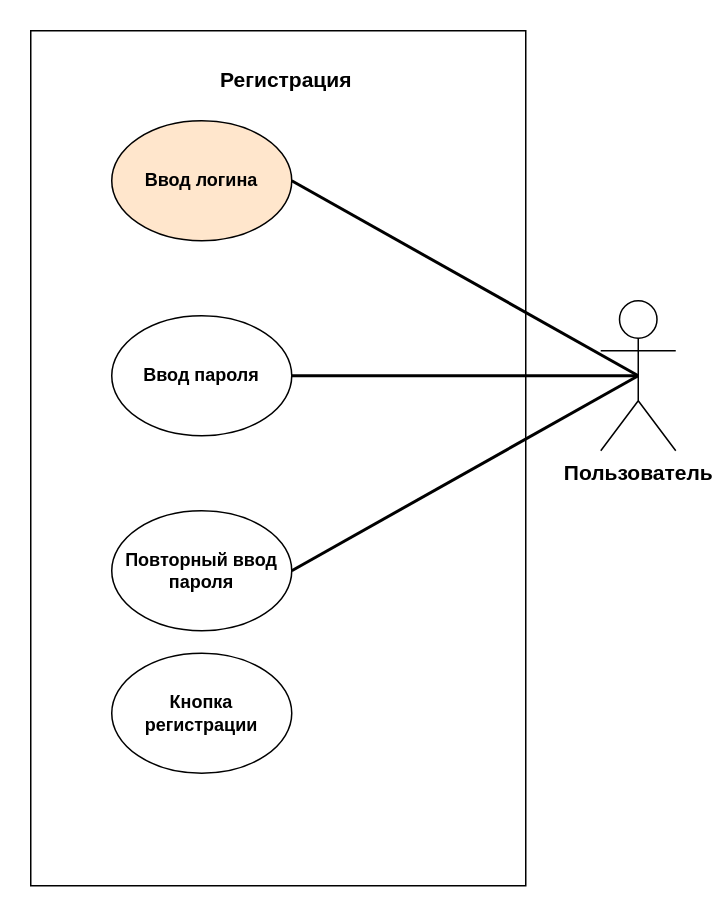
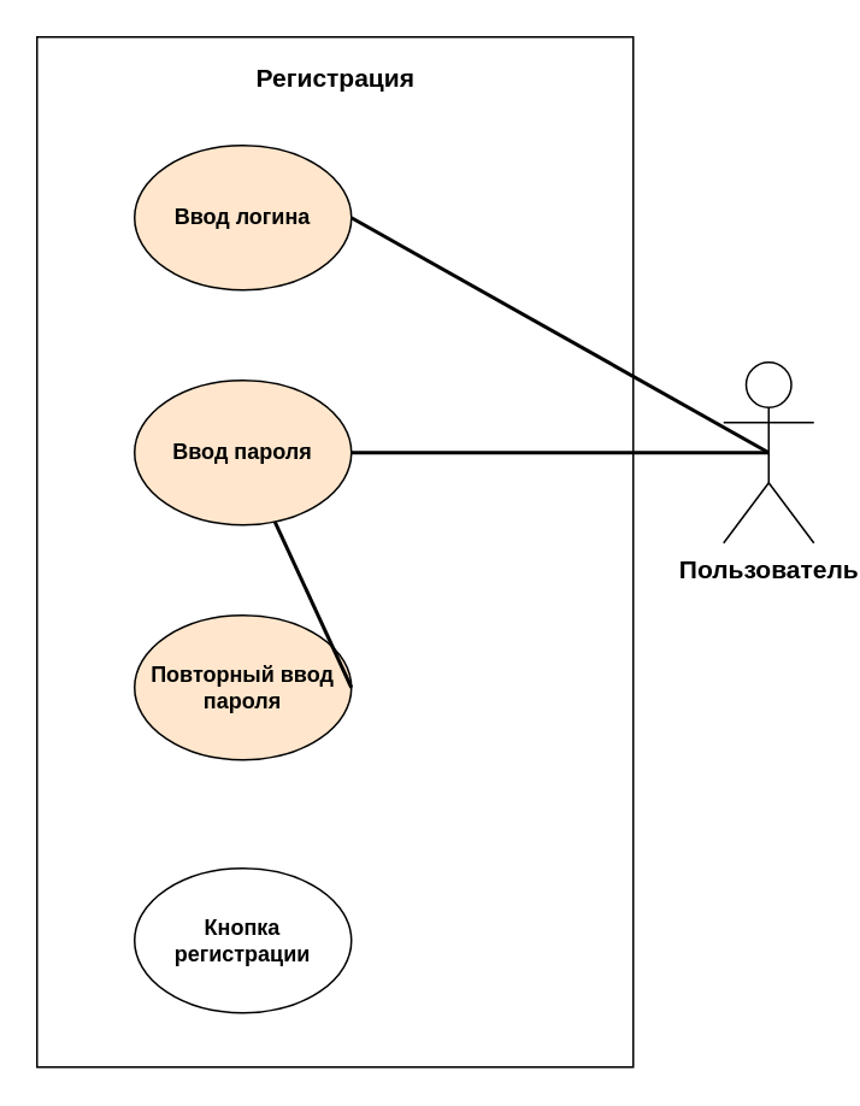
- <mxCell id="6" value="&lt;span style=&quot;font-size: 14px;&quot;&gt;Регистрация&lt;/span&gt;" style="text;strokeColor=none;fillColor=none;html=1;fontSize=24;fontStyle=1;verticalAlign=middle;align=center;" vertex="1" parent="1"><mxGeometry x="140" y="30" width="100" height="40" as="geometry" /></mxCell>
+ <mxCell id="6" value="&lt;span style=&quot;font-size: 14px;&quot;&gt;Регистрация&lt;/span&gt;" style="text;strokeColor=none;fillColor=none;html=1;fontSize=24;fontStyle=1;verticalAlign=middle;align=center;" vertex="1" parent="1"><mxGeometry x="135" y="20" width="100" height="40" as="geometry" /></mxCell>
- <mxCell id="4" value="&lt;b&gt;Ввод пароля&lt;/b&gt;" style="ellipse;whiteSpace=wrap;html=1;" vertex="1" parent="1"><mxGeometry x="74" y="210" width="120" height="80" as="geometry" /></mxCell>
+ <mxCell id="4" value="&lt;b&gt;Ввод пароля&lt;/b&gt;" style="ellipse;whiteSpace=wrap;html=1;fillColor=#ffe6cc;" vertex="1" parent="1"><mxGeometry x="74" y="210" width="120" height="80" as="geometry" /></mxCell>
- <mxCell id="10" value="" style="endArrow=none;html=1;rounded=0;fontSize=14;entryX=0.5;entryY=0.5;entryDx=0;entryDy=0;entryPerimeter=0;exitX=1;exitY=0.5;exitDx=0;exitDy=0;strokeWidth=2;" edge="1" parent="1" source="5" target="7"><mxGeometry width="50" height="50" relative="1" as="geometry"><mxPoint x="480" y="410" as="sourcePoint" /><mxPoint x="525" y="260" as="targetPoint" /></mxGeometry></mxCell>
+ <mxCell id="10" value="" style="endArrow=none;html=1;rounded=0;fontSize=14;exitX=1;exitY=0.5;exitDx=0;exitDy=0;strokeWidth=2;" edge="1" parent="1" source="5" target="4"><mxGeometry width="50" height="50" relative="1" as="geometry"><mxPoint x="480" y="410" as="sourcePoint" /><mxPoint x="525" y="260" as="targetPoint" /></mxGeometry></mxCell>
- <mxCell id="5" value="Повторный ввод пароля" style="ellipse;whiteSpace=wrap;html=1;fontStyle=1" vertex="1" parent="1"><mxGeometry x="74" y="340" width="120" height="80" as="geometry" /></mxCell>
+ <mxCell id="5" value="Повторный ввод пароля" style="ellipse;whiteSpace=wrap;html=1;fontStyle=1;fillColor=#ffe6cc;" vertex="1" parent="1"><mxGeometry x="74" y="340" width="120" height="80" as="geometry" /></mxCell>
- <mxCell id="11" value="Кнопка регистрации" style="ellipse;whiteSpace=wrap;html=1;fontStyle=1" vertex="1" parent="1"><mxGeometry x="74" y="435" width="120" height="80" as="geometry" /></mxCell>
+ <mxCell id="11" value="Кнопка регистрации" style="ellipse;whiteSpace=wrap;html=1;fontStyle=1" vertex="1" parent="1"><mxGeometry x="74" y="480" width="120" height="80" as="geometry" /></mxCell>
